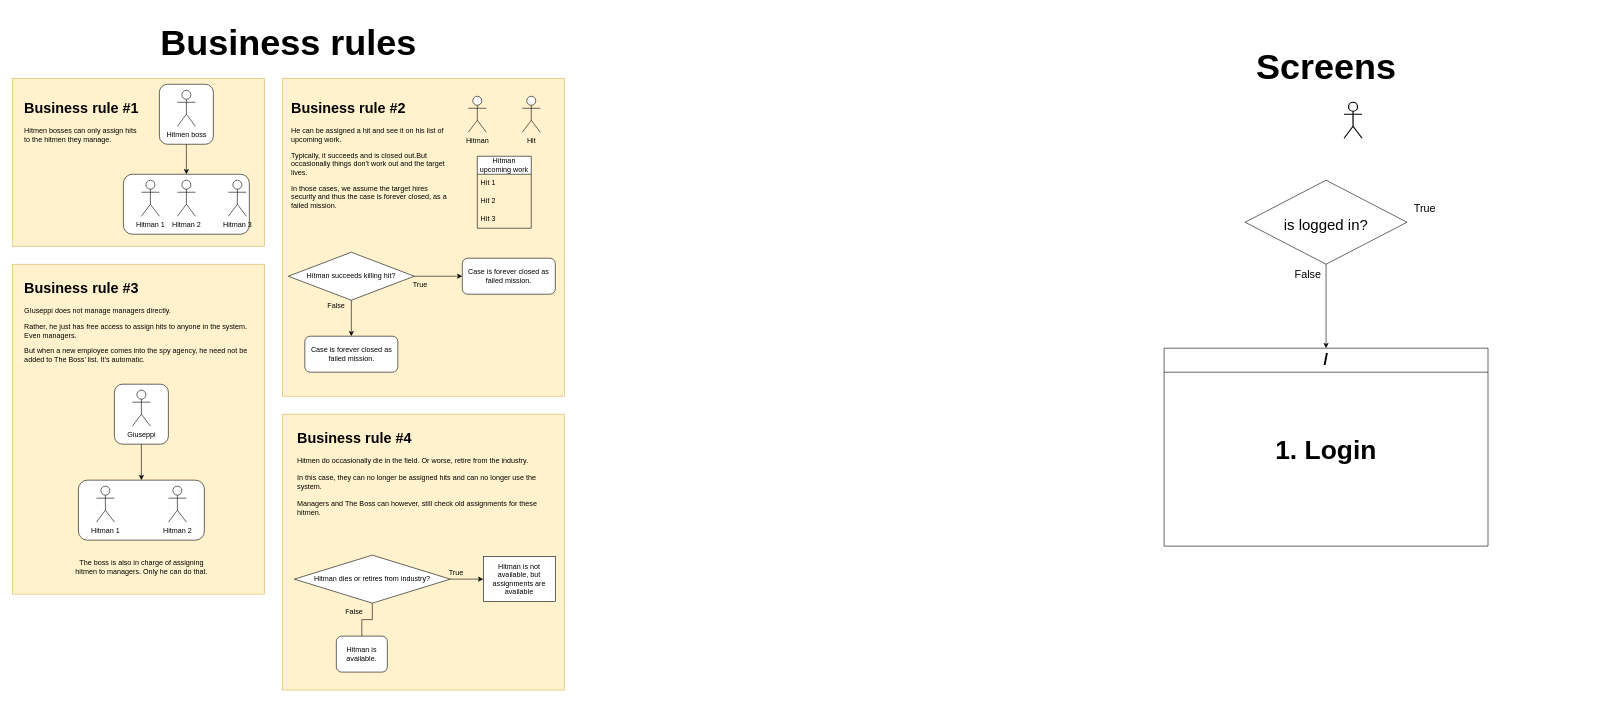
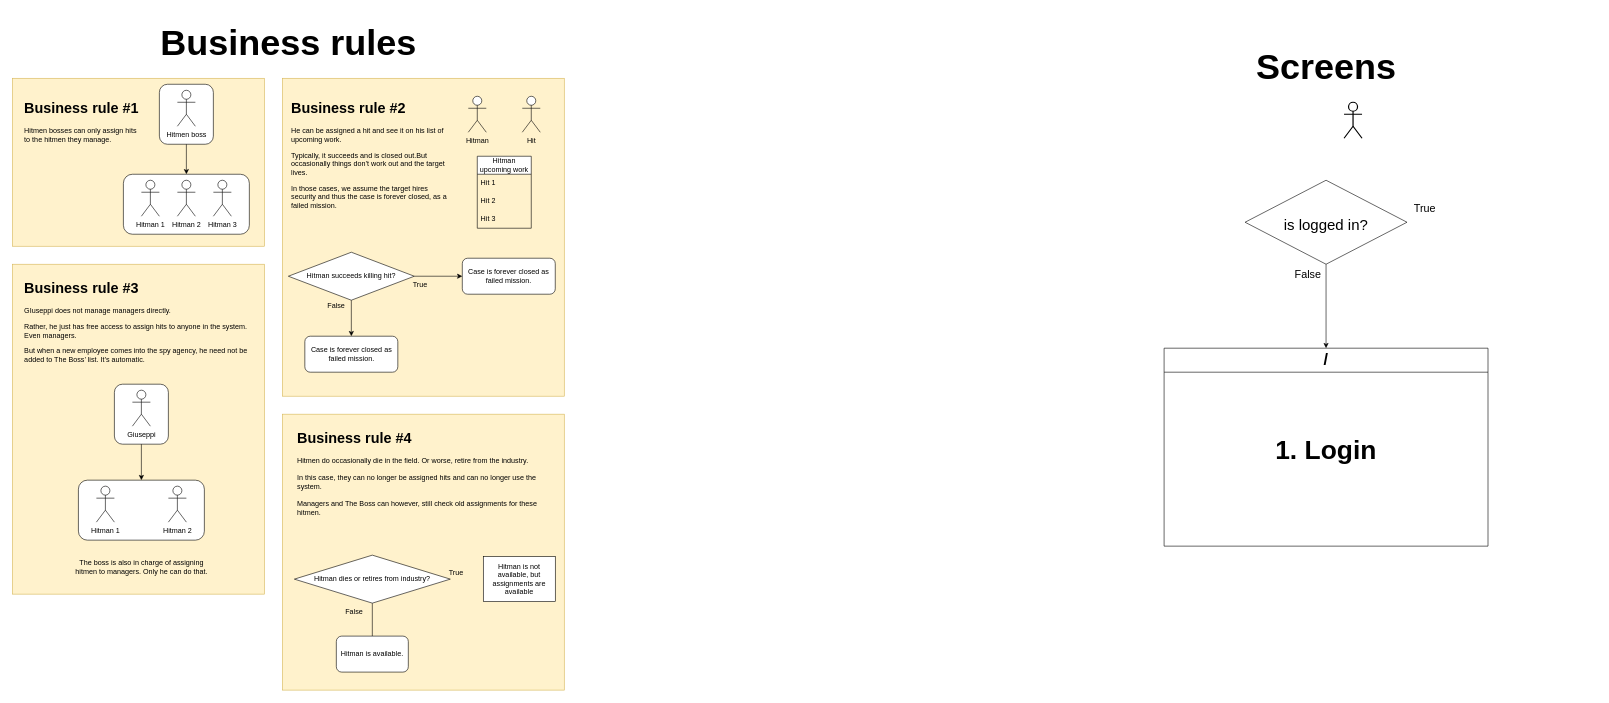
- <mxCell id="8" value="Hitman 3" style="shape=umlActor;verticalLabelPosition=bottom;verticalAlign=top;html=1;outlineConnect=0;" vertex="1" parent="4"><mxGeometry x="175" y="10" width="30" height="60" as="geometry" /></mxCell>
+ <mxCell id="8" value="Hitman 3" style="shape=umlActor;verticalLabelPosition=bottom;verticalAlign=top;html=1;outlineConnect=0;" vertex="1" parent="4"><mxGeometry x="150" y="10" width="30" height="60" as="geometry" /></mxCell>
- <mxCell id="45" style="edgeStyle=orthogonalEdgeStyle;rounded=0;orthogonalLoop=1;jettySize=auto;html=1;entryX=0;entryY=0.5;entryDx=0;entryDy=0;" edge="1" parent="1" source="47" target="48"><mxGeometry relative="1" as="geometry" /></mxCell>
- <mxCell id="49" value="Hitman is available." style="rounded=1;whiteSpace=wrap;html=1;" vertex="1" parent="1"><mxGeometry x="560" y="1060" width="85" height="60" as="geometry" /></mxCell>
+ <mxCell id="49" value="Hitman is available." style="rounded=1;whiteSpace=wrap;html=1;" vertex="1" parent="1"><mxGeometry x="560" y="1060" width="120" height="60" as="geometry" /></mxCell>
